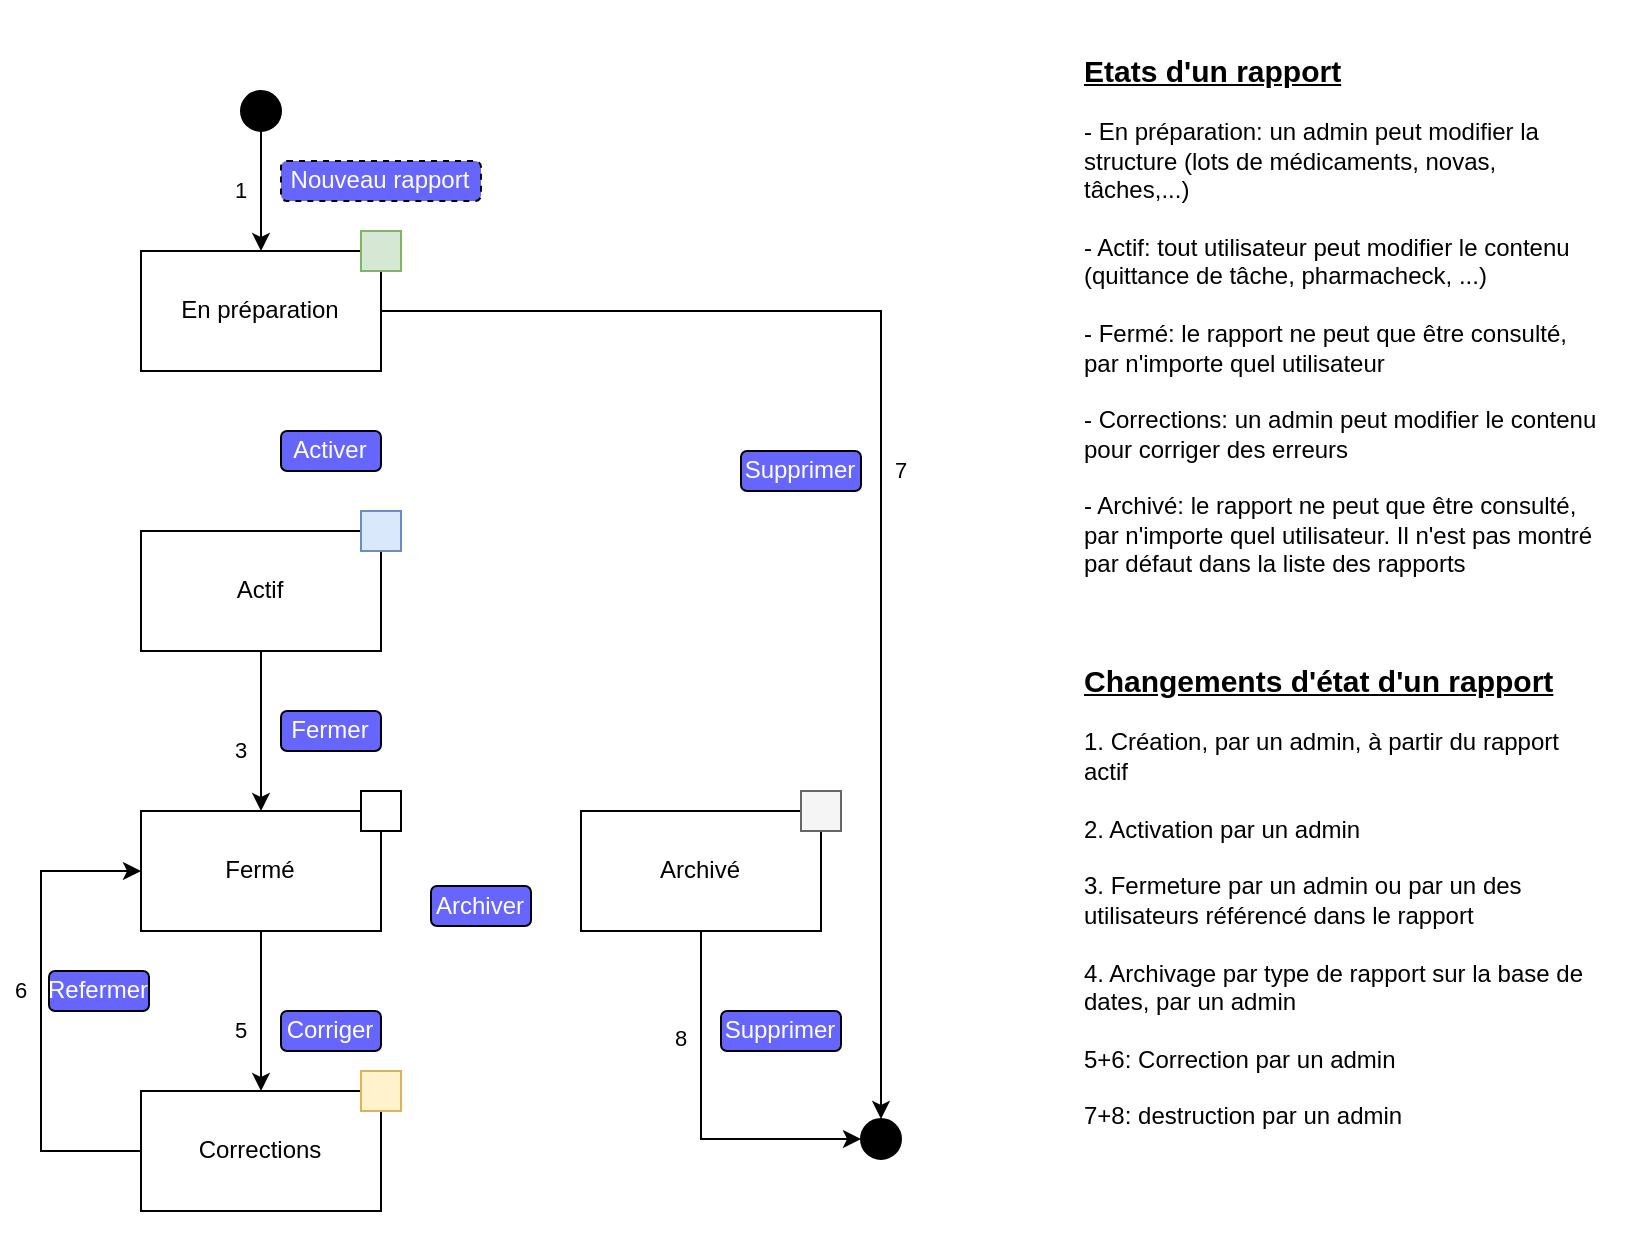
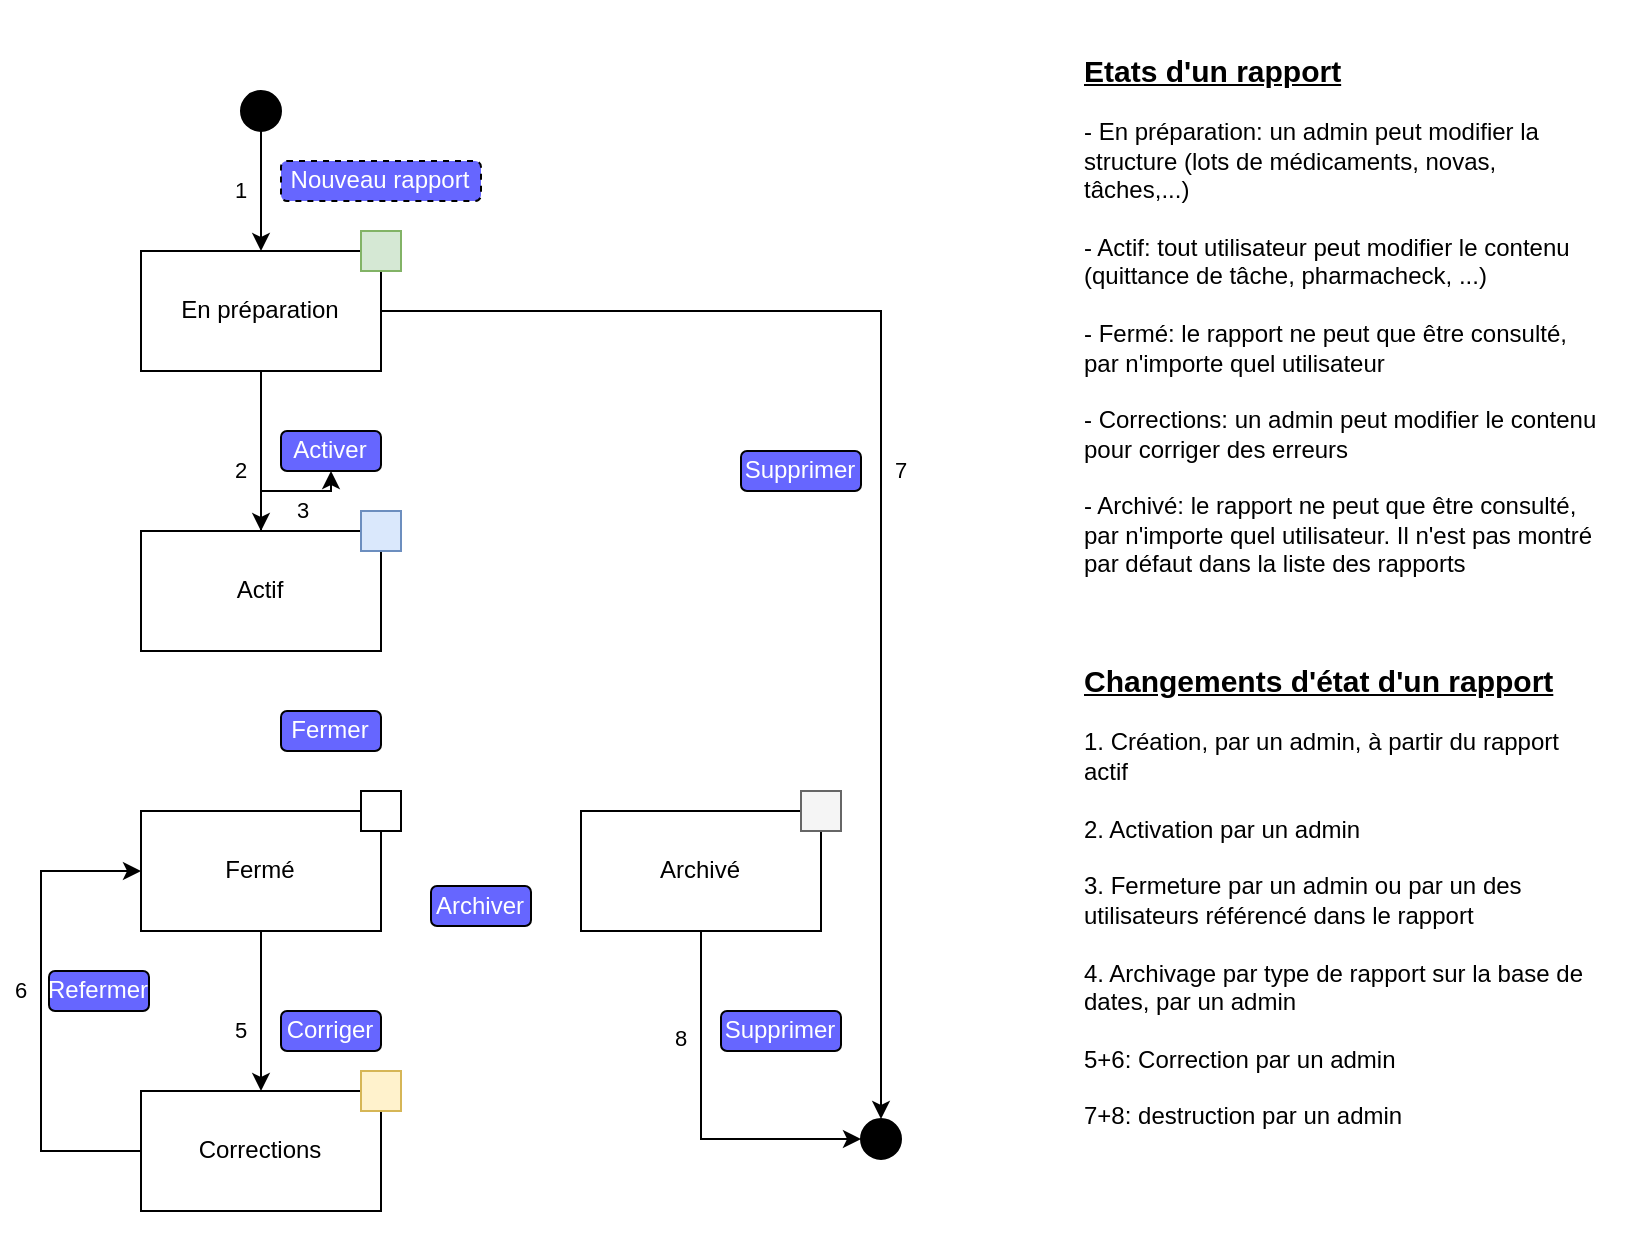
+ <mxCell id="4" value="2" style="edgeStyle=orthogonalEdgeStyle;rounded=0;orthogonalLoop=1;jettySize=auto;html=1;" parent="1" source="5" target="7" edge="1"><mxGeometry x="0.25" y="-10" relative="1" as="geometry"><mxPoint as="offset" /></mxGeometry></mxCell>
- <mxCell id="6" value="3" style="edgeStyle=orthogonalEdgeStyle;rounded=0;orthogonalLoop=1;jettySize=auto;html=1;" parent="1" source="7" target="9" edge="1"><mxGeometry x="0.25" y="-10" relative="1" as="geometry"><mxPoint as="offset" /></mxGeometry></mxCell>
+ <mxCell id="6" value="3" style="edgeStyle=orthogonalEdgeStyle;rounded=0;orthogonalLoop=1;jettySize=auto;html=1;" parent="1" source="7" target="24" edge="1"><mxGeometry x="0.25" y="-10" relative="1" as="geometry"><mxPoint as="offset" /></mxGeometry></mxCell>
